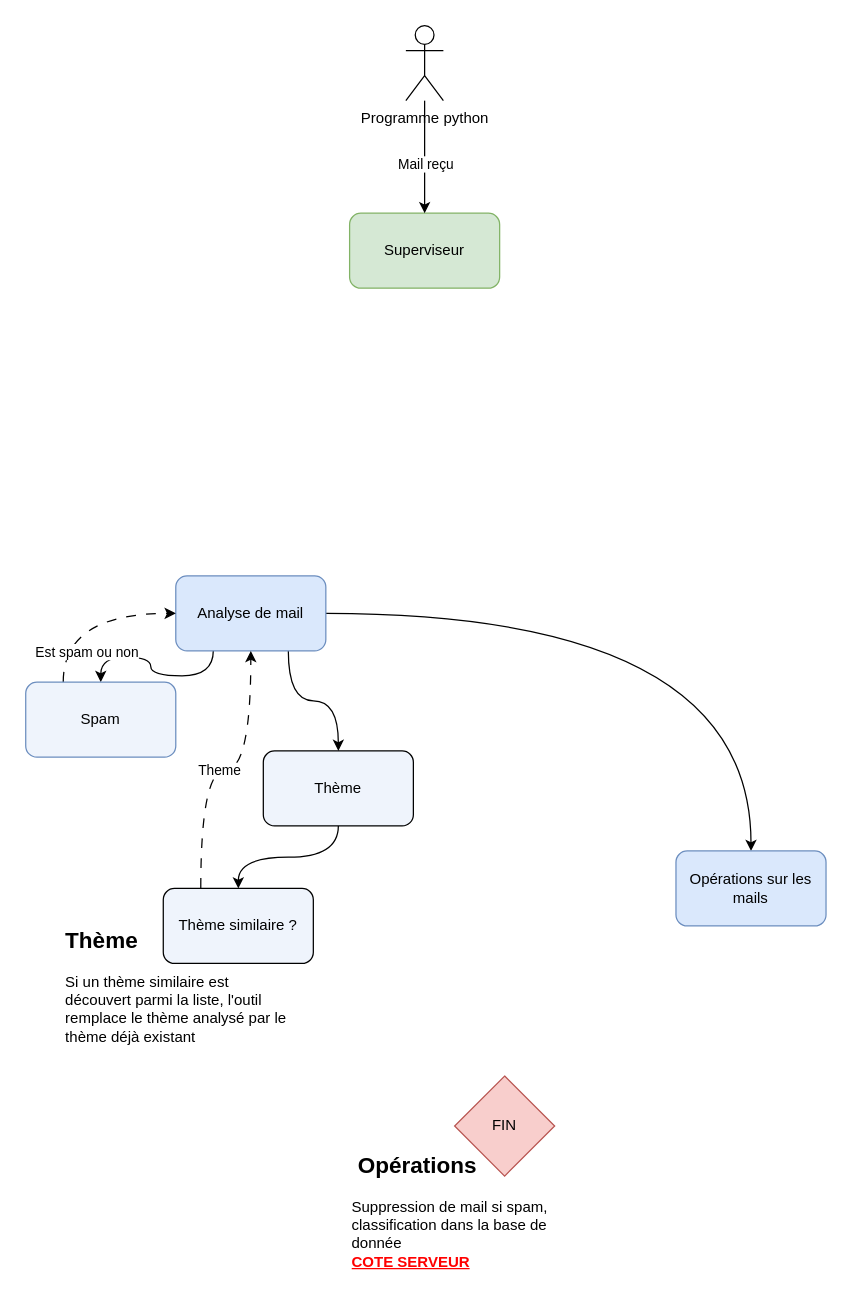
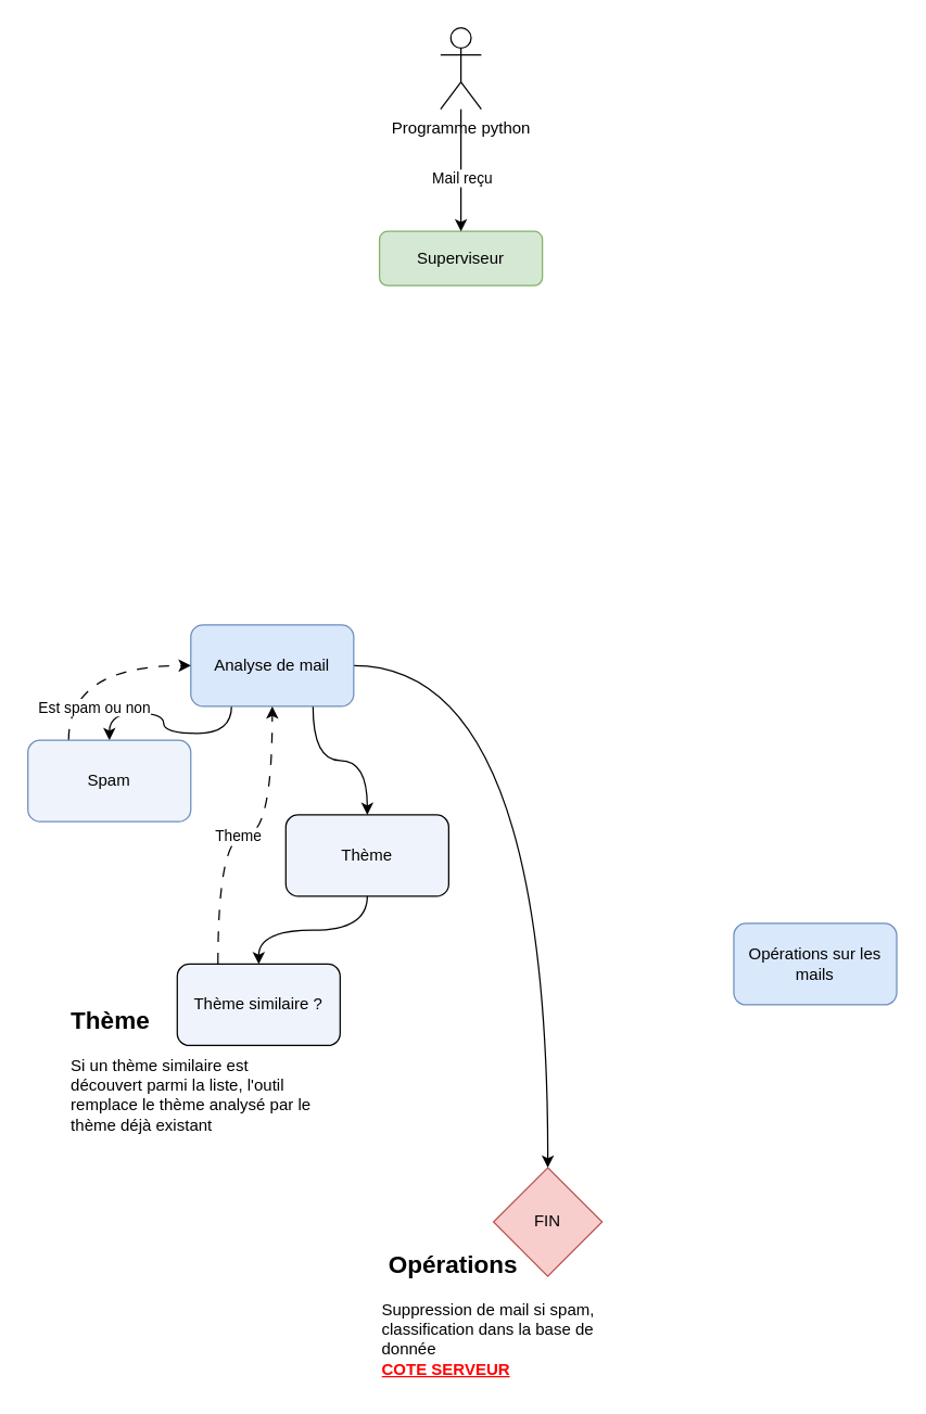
- <mxCell id="2" value="Superviseur" style="rounded=1;whiteSpace=wrap;html=1;fillColor=#d5e8d4;strokeColor=#82b366;" vertex="1" parent="1"><mxGeometry x="279" y="170" width="120" height="60" as="geometry" /></mxCell>
+ <mxCell id="2" value="Superviseur" style="rounded=1;whiteSpace=wrap;html=1;fillColor=#d5e8d4;strokeColor=#82b366;" vertex="1" parent="1"><mxGeometry x="279" y="170" width="120" height="40" as="geometry" /></mxCell>
- <mxCell id="6" style="edgeStyle=orthogonalEdgeStyle;rounded=0;orthogonalLoop=1;jettySize=auto;html=1;exitX=1;exitY=0.5;exitDx=0;exitDy=0;curved=1;" edge="1" parent="1" source="9" target="10"><mxGeometry relative="1" as="geometry"><mxPoint x="560" y="600" as="targetPoint" /></mxGeometry></mxCell>
+ <mxCell id="6" style="edgeStyle=orthogonalEdgeStyle;rounded=0;orthogonalLoop=1;jettySize=auto;html=1;exitX=1;exitY=0.5;exitDx=0;exitDy=0;curved=1;entryX=0.5;entryY=0;entryDx=0;entryDy=0;" edge="1" parent="1" source="9" target="20"><mxGeometry relative="1" as="geometry"><mxPoint x="560" y="600" as="targetPoint" /></mxGeometry></mxCell>
